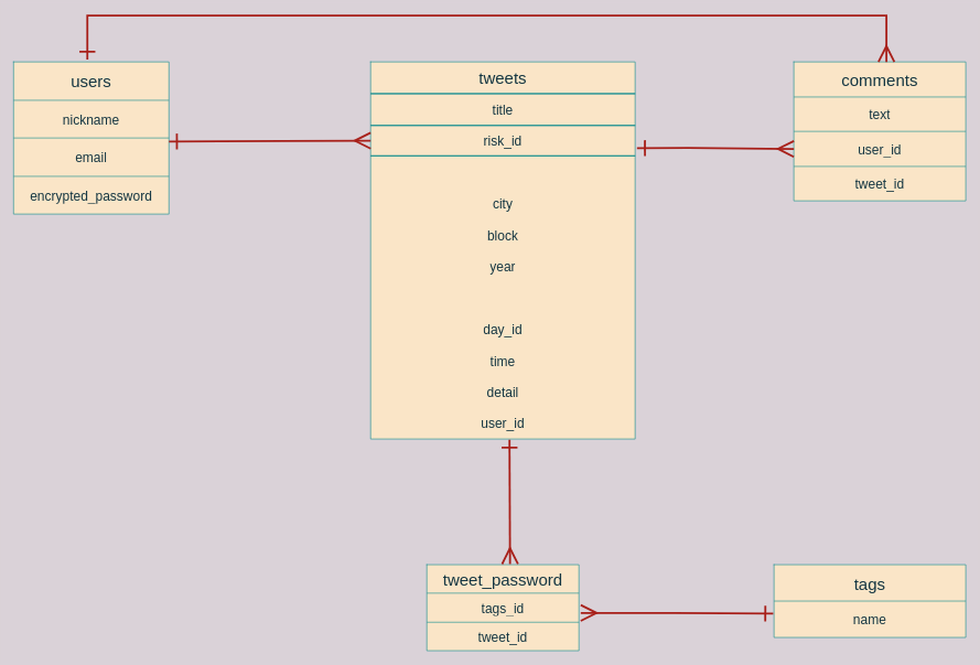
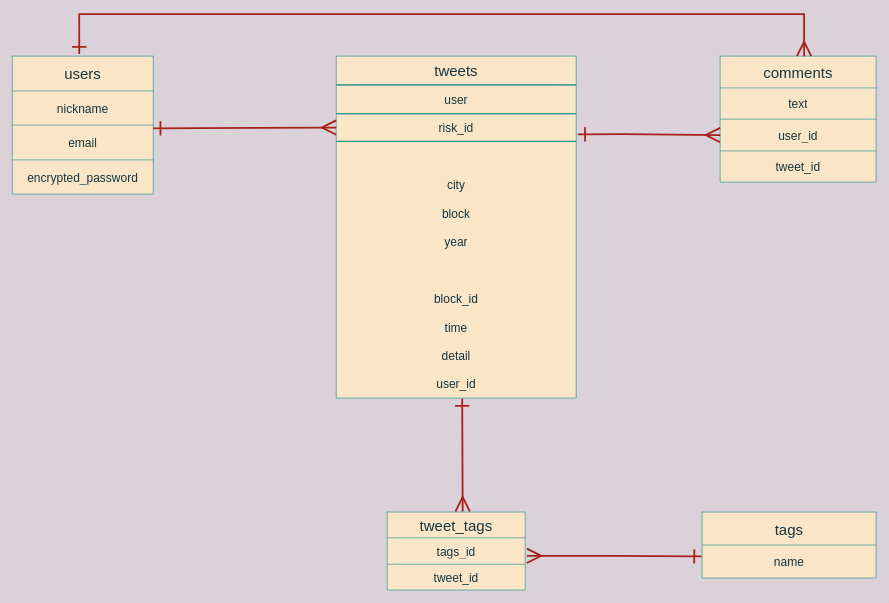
- <mxCell id="6" value="title" style="shape=partialRectangle;html=1;whiteSpace=wrap;connectable=0;overflow=hidden;fillColor=none;top=0;left=0;bottom=0;right=0;fontSize=20;strokeColor=#0F8B8D;fontColor=#143642;" parent="5" vertex="1"><mxGeometry width="400" height="48" as="geometry" /></mxCell>
+ <mxCell id="6" value="user" style="shape=partialRectangle;html=1;whiteSpace=wrap;connectable=0;overflow=hidden;fillColor=none;top=0;left=0;bottom=0;right=0;fontSize=20;strokeColor=#0F8B8D;fontColor=#143642;" parent="5" vertex="1"><mxGeometry width="400" height="48" as="geometry" /></mxCell>
- <mxCell id="18" value="day_id" style="shape=partialRectangle;html=1;whiteSpace=wrap;connectable=0;overflow=hidden;fillColor=none;top=0;left=0;bottom=0;right=0;fontSize=20;strokeColor=#0F8B8D;fontColor=#143642;" parent="17" vertex="1"><mxGeometry width="400" height="48" as="geometry" /></mxCell>
+ <mxCell id="18" value="block_id" style="shape=partialRectangle;html=1;whiteSpace=wrap;connectable=0;overflow=hidden;fillColor=none;top=0;left=0;bottom=0;right=0;fontSize=20;strokeColor=#0F8B8D;fontColor=#143642;" parent="17" vertex="1"><mxGeometry width="400" height="48" as="geometry" /></mxCell>
- <mxCell id="36" value="&lt;font style=&quot;font-size: 25px&quot;&gt;tweet_password&lt;/font&gt;" style="shape=partialRectangle;html=1;whiteSpace=wrap;connectable=0;overflow=hidden;fillColor=none;top=0;left=0;bottom=0;right=0;strokeColor=#0F8B8D;fontColor=#143642;" vertex="1" parent="35"><mxGeometry width="230" height="43" as="geometry" /></mxCell>
+ <mxCell id="36" value="&lt;font style=&quot;font-size: 25px&quot;&gt;tweet_tags&lt;/font&gt;" style="shape=partialRectangle;html=1;whiteSpace=wrap;connectable=0;overflow=hidden;fillColor=none;top=0;left=0;bottom=0;right=0;strokeColor=#0F8B8D;fontColor=#143642;" vertex="1" parent="35"><mxGeometry width="230" height="43" as="geometry" /></mxCell>
